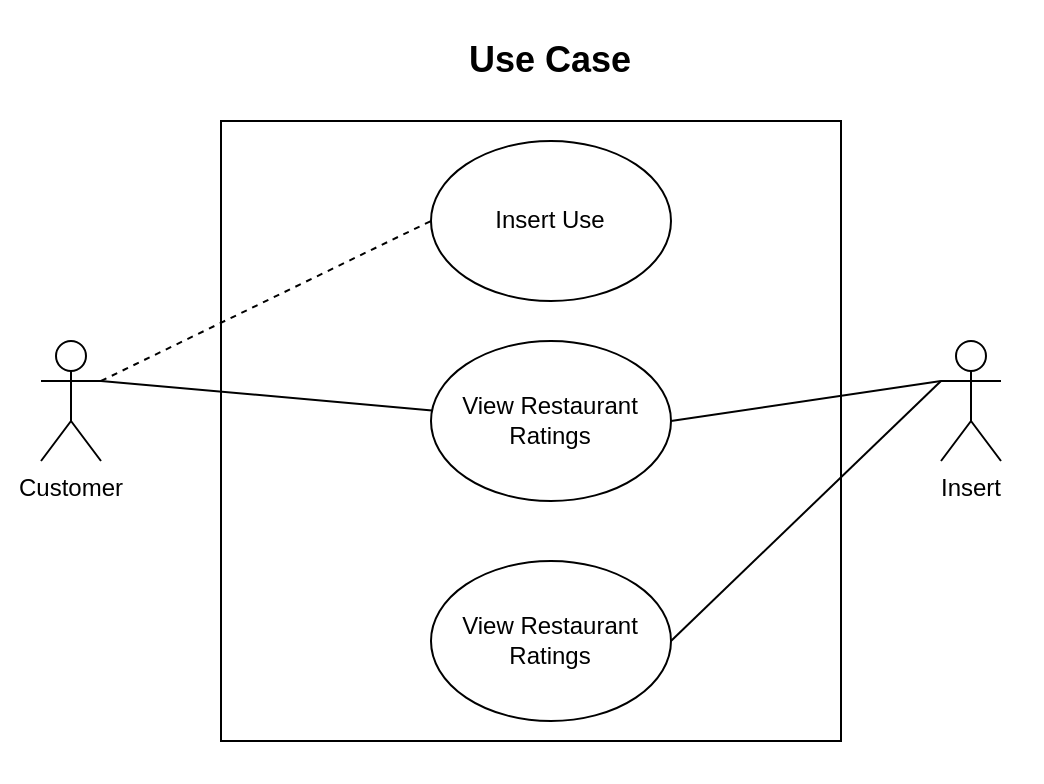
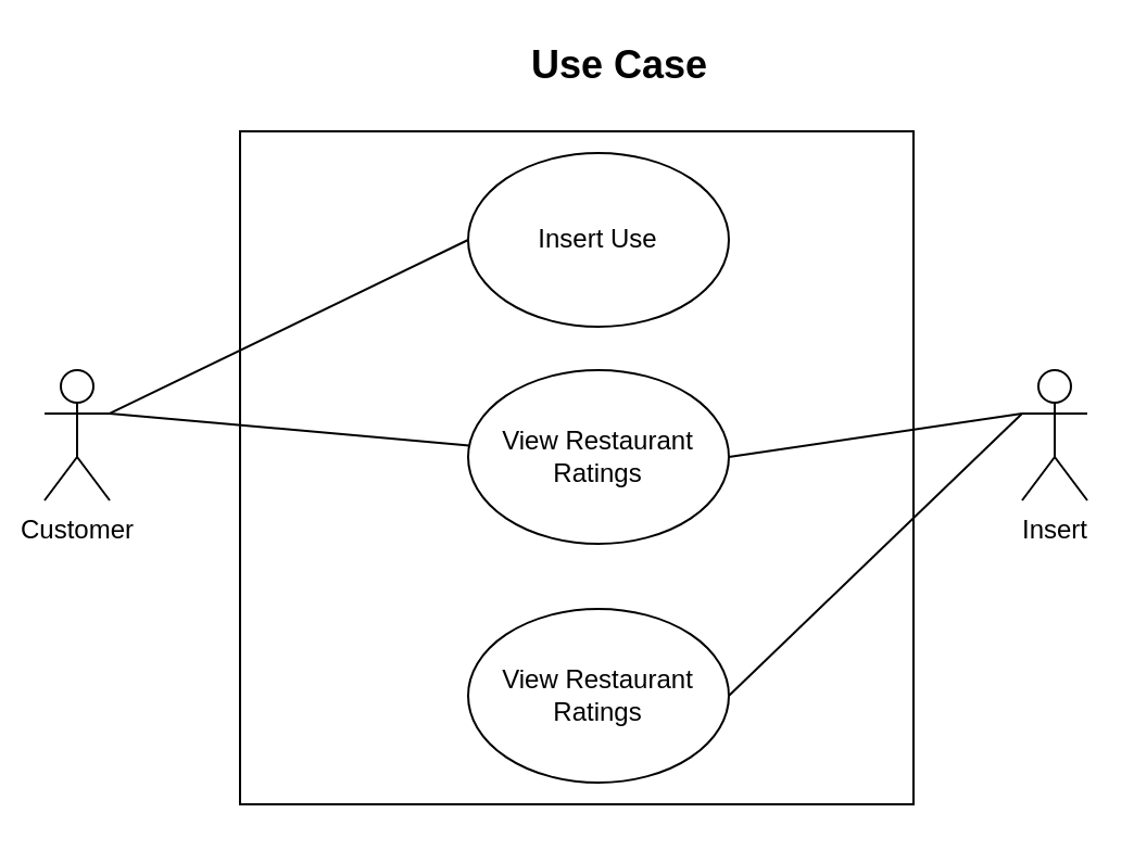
- <mxCell id="12" value="&lt;b&gt;&lt;font style=&quot;font-size: 18px&quot;&gt;Use Case&lt;/font&gt;&lt;/b&gt;" style="text;html=1;strokeColor=none;fillColor=none;align=center;verticalAlign=middle;whiteSpace=wrap;rounded=0;" vertex="1" parent="1"><mxGeometry x="230" y="20" width="90" height="20" as="geometry" /></mxCell>
+ <mxCell id="12" value="&lt;b&gt;&lt;font style=&quot;font-size: 18px&quot;&gt;Use Case&lt;/font&gt;&lt;/b&gt;" style="text;html=1;strokeColor=none;fillColor=none;align=center;verticalAlign=middle;whiteSpace=wrap;rounded=0;" vertex="1" parent="1"><mxGeometry x="240" y="20" width="90" height="20" as="geometry" /></mxCell>
- <mxCell id="10" value="" style="endArrow=none;html=1;exitX=1;exitY=0.333;exitDx=0;exitDy=0;exitPerimeter=0;entryX=0;entryY=0.5;entryDx=0;entryDy=0;dashed=1;" edge="1" parent="1" source="3" target="5"><mxGeometry width="50" height="50" relative="1" as="geometry"><mxPoint x="380" y="120" as="sourcePoint" /><mxPoint x="430" y="70" as="targetPoint" /></mxGeometry></mxCell>
+ <mxCell id="10" value="" style="endArrow=none;html=1;exitX=1;exitY=0.333;exitDx=0;exitDy=0;exitPerimeter=0;entryX=0;entryY=0.5;entryDx=0;entryDy=0;" edge="1" parent="1" source="3" target="5"><mxGeometry width="50" height="50" relative="1" as="geometry"><mxPoint x="380" y="120" as="sourcePoint" /><mxPoint x="430" y="70" as="targetPoint" /></mxGeometry></mxCell>
